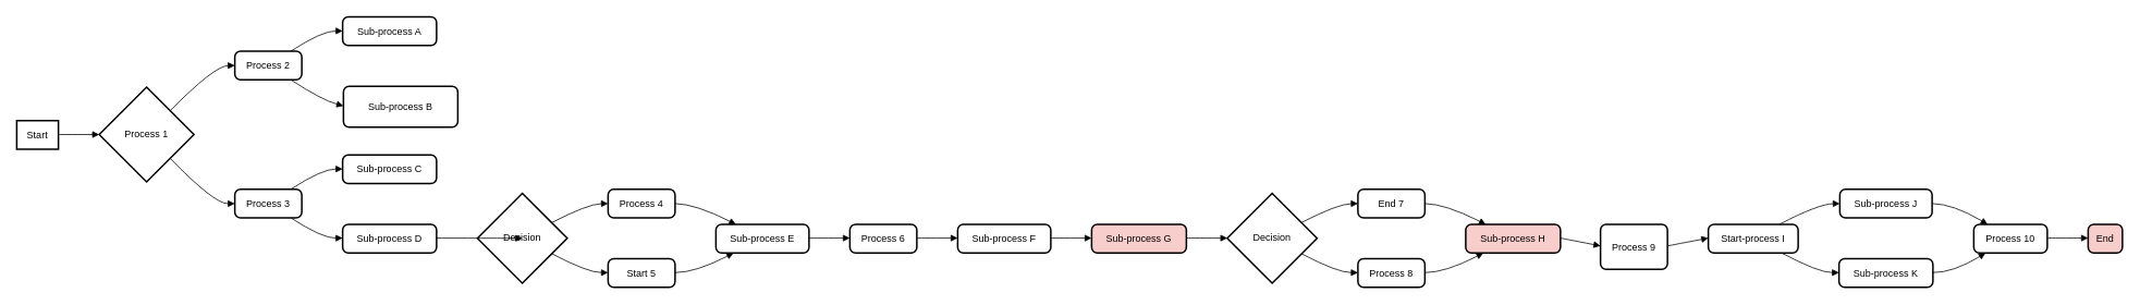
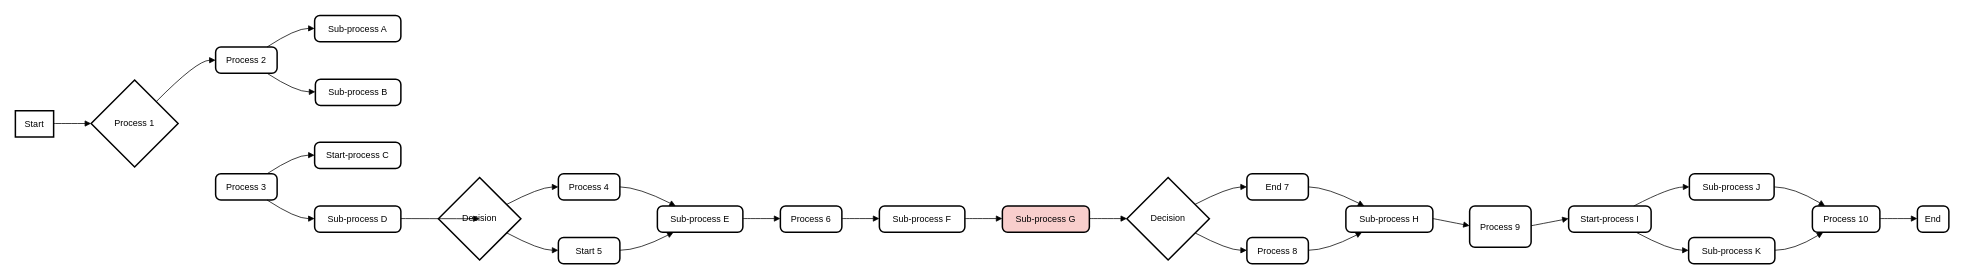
- <mxCell id="6" value="Sub-process B" style="rounded=1;absoluteArcSize=1;arcSize=14;whiteSpace=wrap;strokeWidth=2;" vertex="1" parent="1"><mxGeometry x="420" y="105" width="140" height="50" as="geometry" /></mxCell>
+ <mxCell id="6" value="Sub-process B" style="rounded=1;absoluteArcSize=1;arcSize=14;whiteSpace=wrap;strokeWidth=2;" vertex="1" parent="1"><mxGeometry x="420" y="105" width="114" height="35" as="geometry" /></mxCell>
- <mxCell id="8" value="Sub-process C" style="rounded=1;absoluteArcSize=1;arcSize=14;whiteSpace=wrap;strokeWidth=2;" vertex="1" parent="1"><mxGeometry x="419" y="189" width="115" height="35" as="geometry" /></mxCell>
+ <mxCell id="8" value="Start-process C" style="rounded=1;absoluteArcSize=1;arcSize=14;whiteSpace=wrap;strokeWidth=2;" vertex="1" parent="1"><mxGeometry x="419" y="189" width="115" height="35" as="geometry" /></mxCell>
- <mxCell id="31" value="" style="curved=1;startArrow=none;endArrow=block;exitX=0.995;exitY=1.001;entryX=0.004;entryY=0.5;" edge="1" parent="1" source="3" target="7"><mxGeometry relative="1" as="geometry"><Array as="points"><mxPoint x="262" y="249" /></Array></mxGeometry></mxCell>
- <mxCell id="20" value="Sub-process H" style="rounded=1;absoluteArcSize=1;arcSize=14;whiteSpace=wrap;strokeWidth=2;fillColor=#f8cecc;" vertex="1" parent="1"><mxGeometry x="1794" y="274" width="116" height="35" as="geometry" /></mxCell>
+ <mxCell id="20" value="Sub-process H" style="rounded=1;absoluteArcSize=1;arcSize=14;whiteSpace=wrap;strokeWidth=2;" vertex="1" parent="1"><mxGeometry x="1794" y="274" width="116" height="35" as="geometry" /></mxCell>
- <mxCell id="26" value="End" style="rounded=1;absoluteArcSize=1;arcSize=14;whiteSpace=wrap;strokeWidth=2;fillColor=#f8cecc;" vertex="1" parent="1"><mxGeometry x="2556" y="274" width="42" height="35" as="geometry" /></mxCell>
+ <mxCell id="26" value="End" style="rounded=1;absoluteArcSize=1;arcSize=14;whiteSpace=wrap;strokeWidth=2;" vertex="1" parent="1"><mxGeometry x="2556" y="274" width="42" height="35" as="geometry" /></mxCell>
